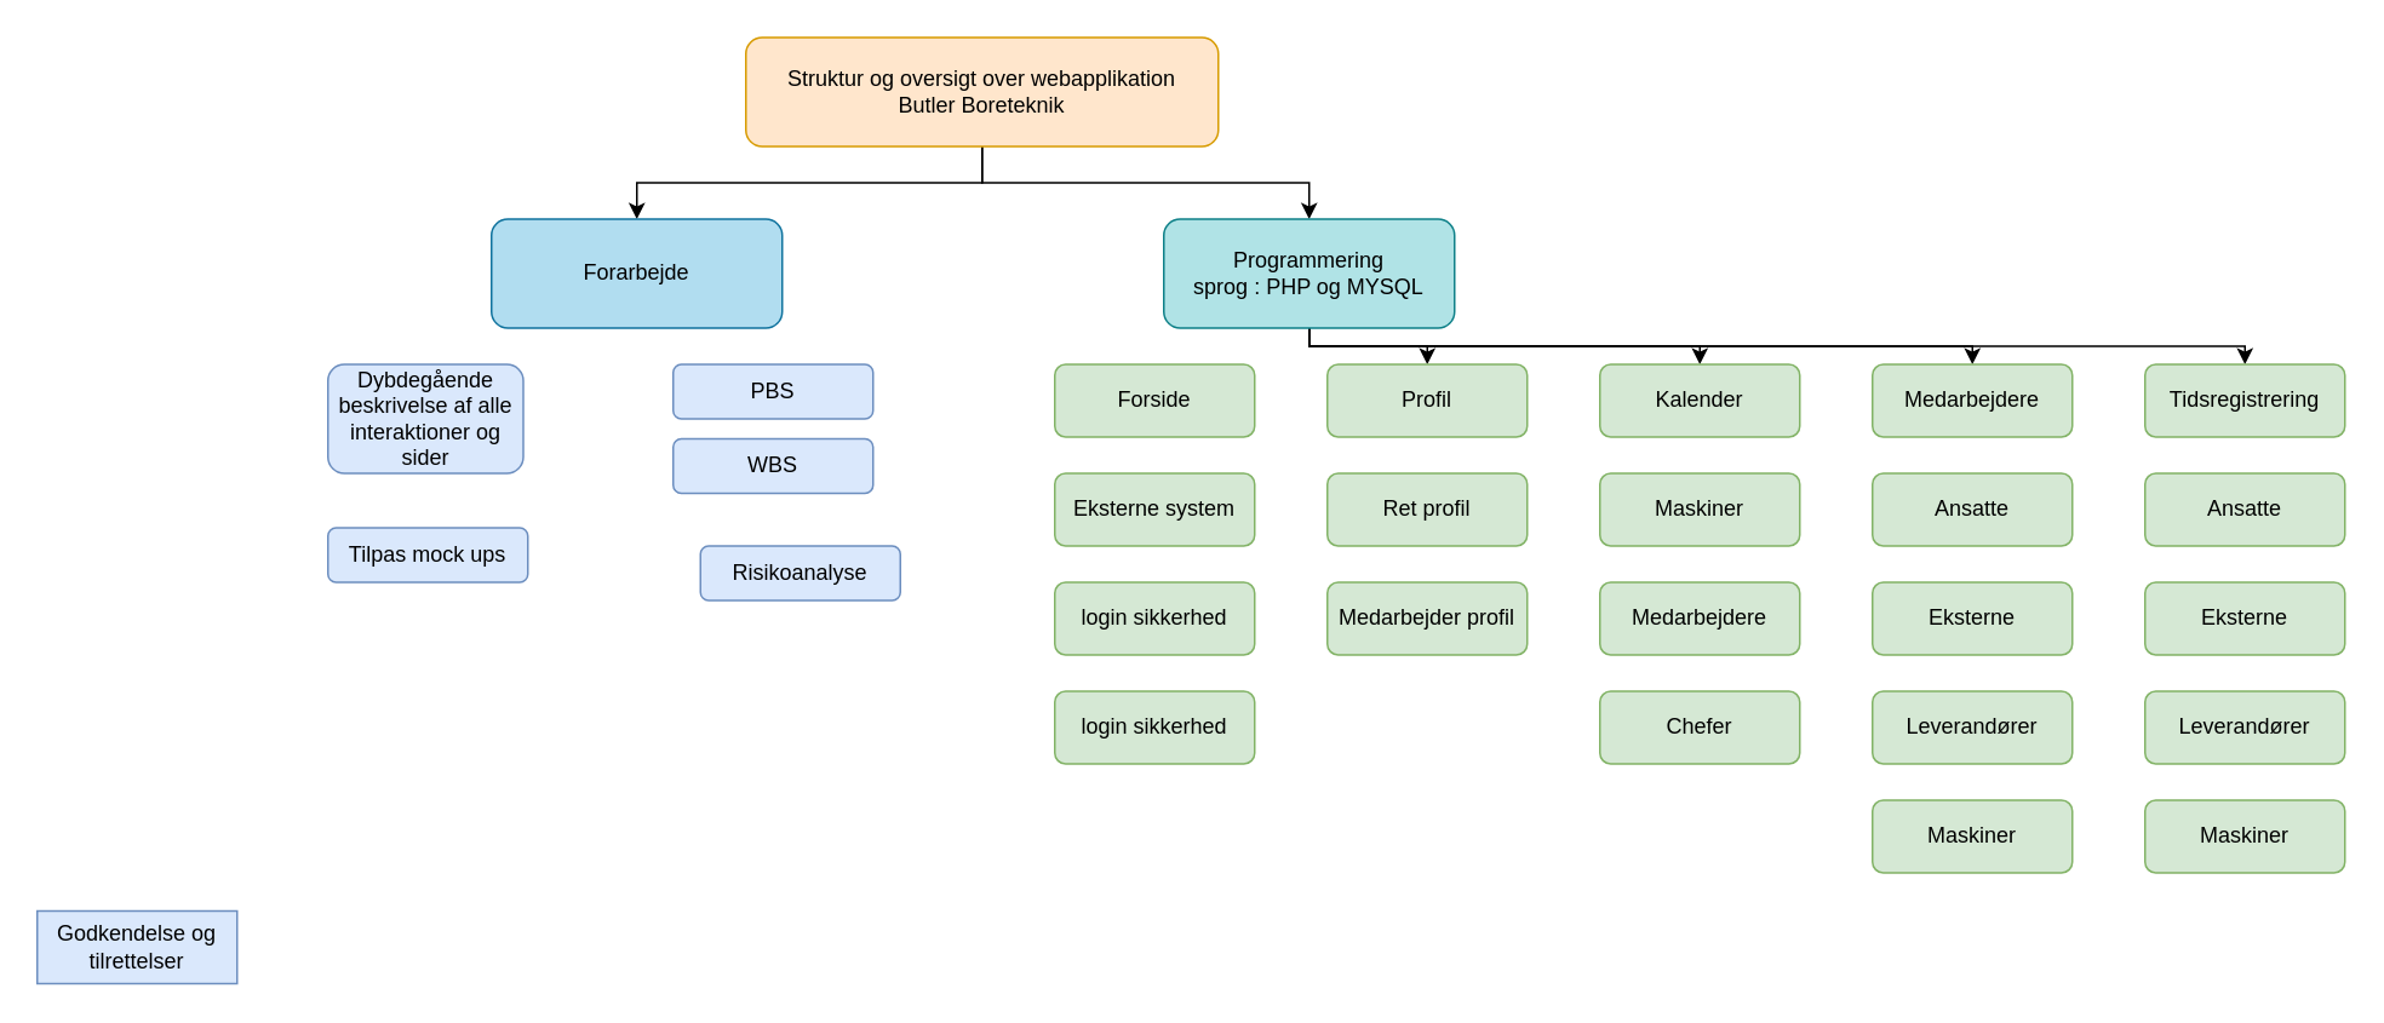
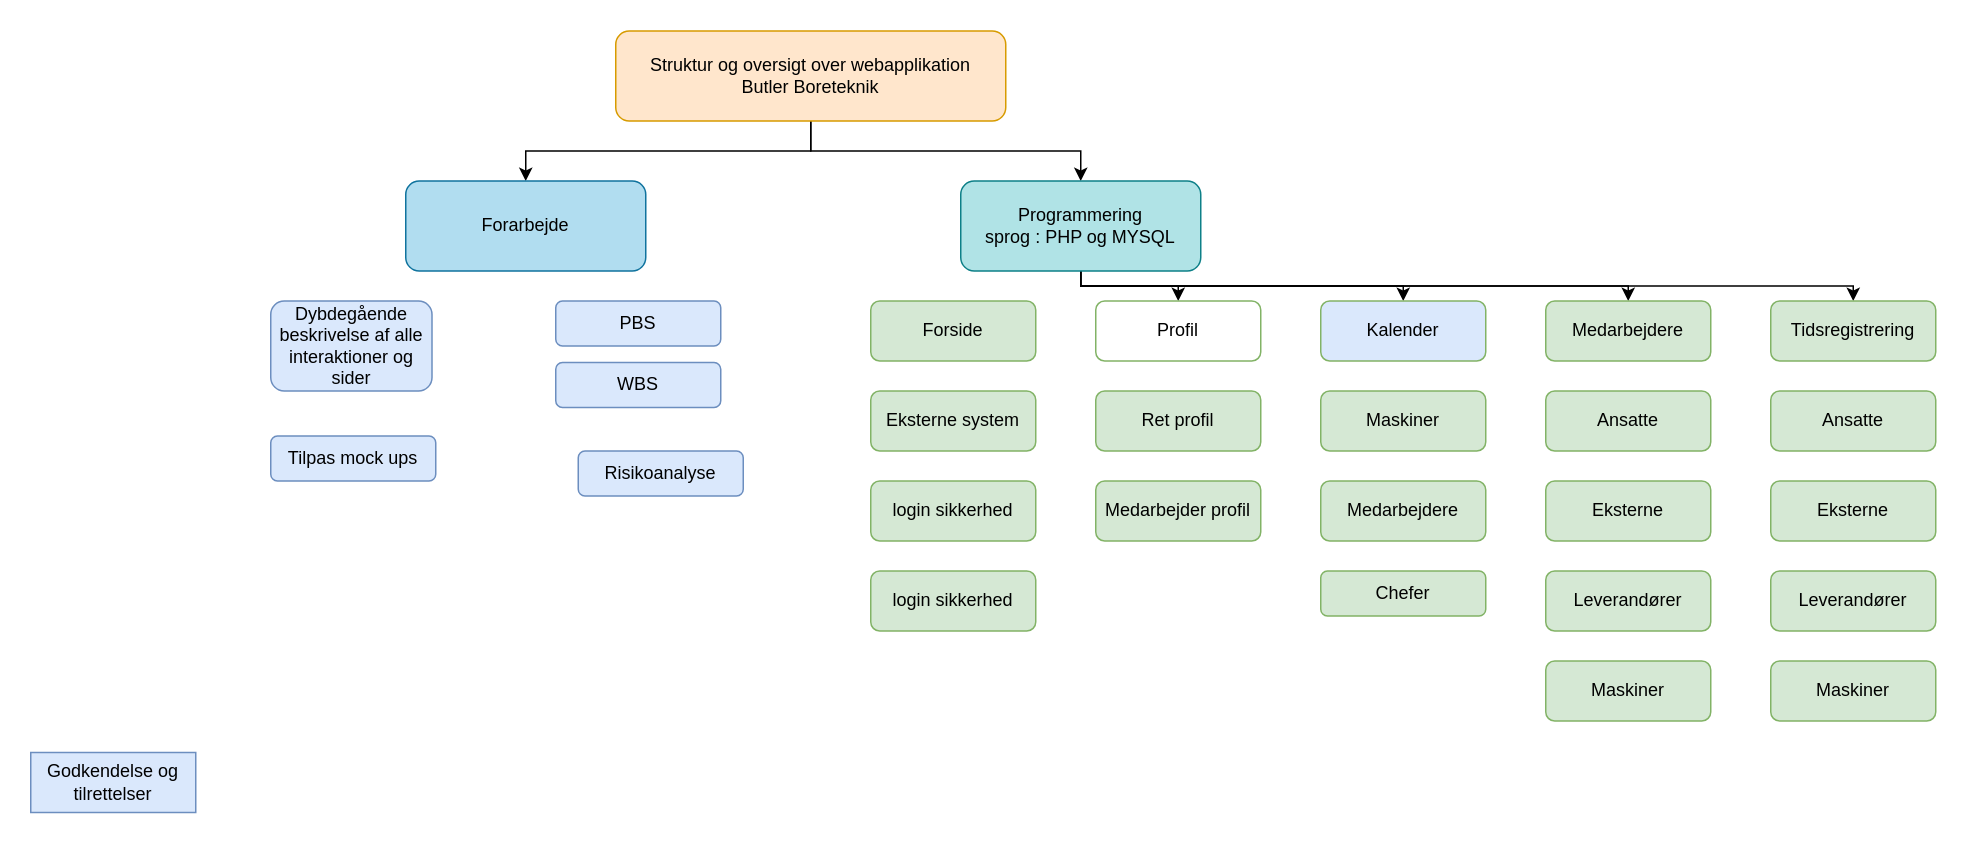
- <mxCell id="12" value="Profil" style="rounded=1;whiteSpace=wrap;html=1;fillColor=#d5e8d4;strokeColor=#82b366;" parent="1" vertex="1"><mxGeometry x="730" y="200" width="110" height="40" as="geometry" /></mxCell>
+ <mxCell id="12" value="Profil" style="rounded=1;whiteSpace=wrap;html=1;fillColor=#ffffff;strokeColor=#82b366;" parent="1" vertex="1"><mxGeometry x="730" y="200" width="110" height="40" as="geometry" /></mxCell>
- <mxCell id="16" value="Kalender" style="rounded=1;whiteSpace=wrap;html=1;fillColor=#d5e8d4;strokeColor=#82b366;" parent="1" vertex="1"><mxGeometry x="880" y="200" width="110" height="40" as="geometry" /></mxCell>
+ <mxCell id="16" value="Kalender" style="rounded=1;whiteSpace=wrap;html=1;fillColor=#dae8fc;strokeColor=#82b366;" parent="1" vertex="1"><mxGeometry x="880" y="200" width="110" height="40" as="geometry" /></mxCell>
- <mxCell id="22" value="Chefer" style="rounded=1;whiteSpace=wrap;html=1;fillColor=#d5e8d4;strokeColor=#82b366;" parent="1" vertex="1"><mxGeometry x="880" y="380" width="110" height="40" as="geometry" /></mxCell>
+ <mxCell id="22" value="Chefer" style="rounded=1;whiteSpace=wrap;html=1;fillColor=#d5e8d4;strokeColor=#82b366;" parent="1" vertex="1"><mxGeometry x="880" y="380" width="110" height="30" as="geometry" /></mxCell>
